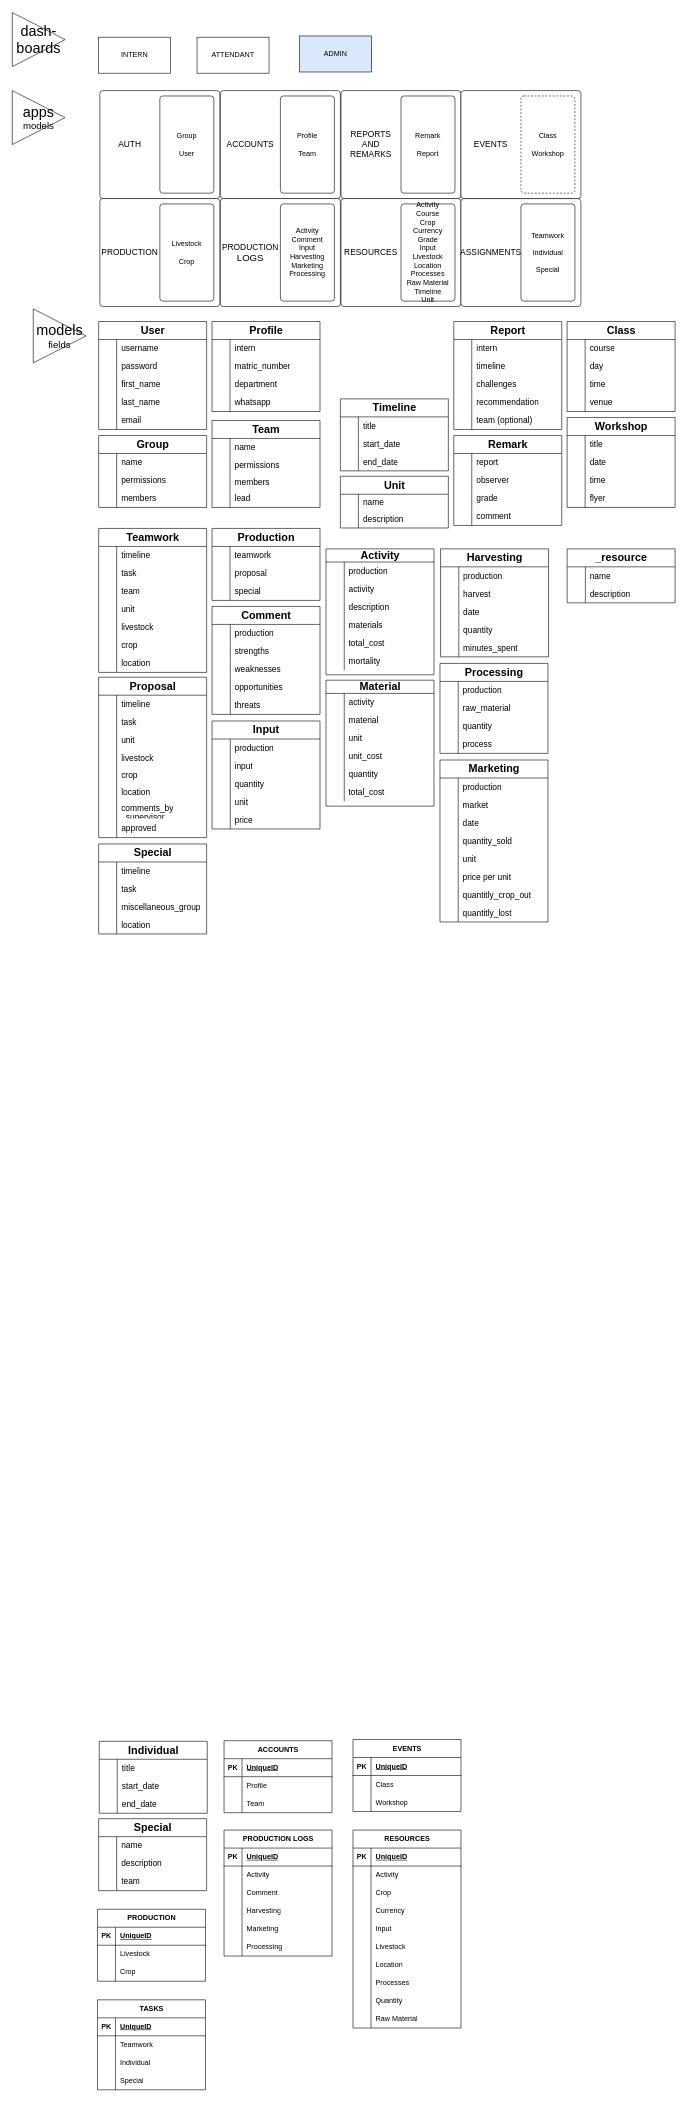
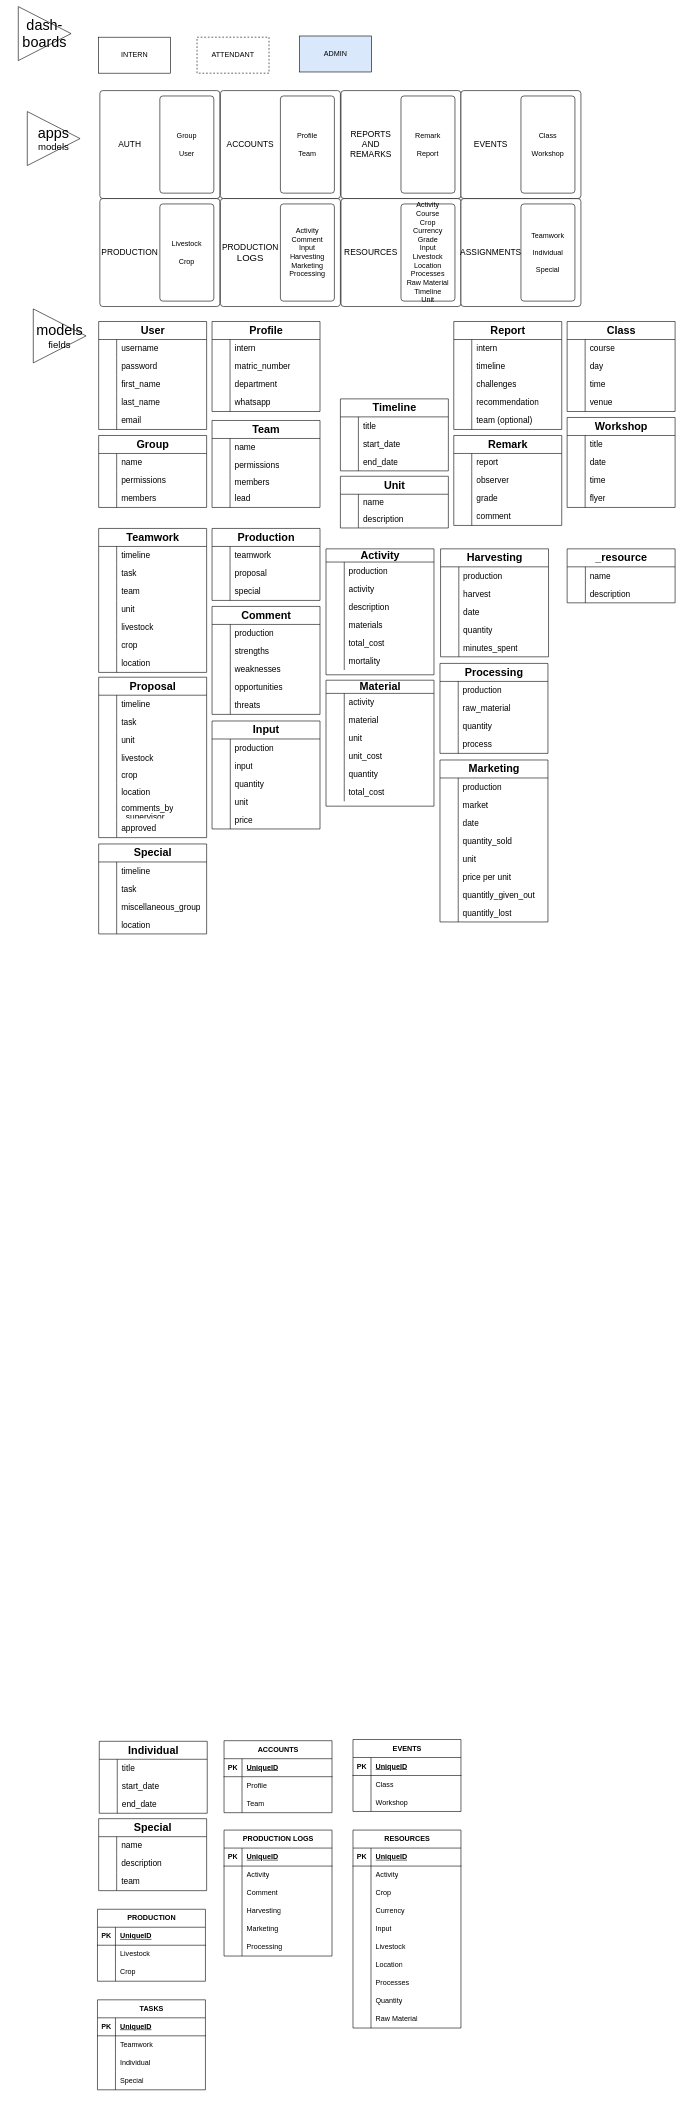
- <mxCell id="444" value="&lt;span style=&quot;font-size: 24px;&quot;&gt;dash-boards&lt;/span&gt;" style="triangle;whiteSpace=wrap;html=1;" vertex="1" parent="1"><mxGeometry x="20" y="20" width="88" height="90" as="geometry" /></mxCell>
+ <mxCell id="444" value="&lt;span style=&quot;font-size: 24px;&quot;&gt;dash-boards&lt;/span&gt;" style="triangle;whiteSpace=wrap;html=1;" vertex="1" parent="1"><mxGeometry x="30" y="10" width="88" height="90" as="geometry" /></mxCell>
- <mxCell id="117" value="ATTENDANT" style="rounded=0;whiteSpace=wrap;html=1;" vertex="1" parent="1"><mxGeometry x="328" y="61" width="120" height="60" as="geometry" /></mxCell>
+ <mxCell id="117" value="ATTENDANT" style="rounded=0;whiteSpace=wrap;html=1;dashed=1;" vertex="1" parent="1"><mxGeometry x="328" y="61" width="120" height="60" as="geometry" /></mxCell>
- <mxCell id="155" value="&lt;font style=&quot;font-size: 24px;&quot;&gt;apps&lt;/font&gt;&lt;div&gt;&lt;font size=&quot;3&quot; style=&quot;&quot;&gt;models&lt;/font&gt;&lt;/div&gt;" style="triangle;whiteSpace=wrap;html=1;" vertex="1" parent="1"><mxGeometry x="20" y="150" width="88" height="90" as="geometry" /></mxCell>
+ <mxCell id="155" value="&lt;font style=&quot;font-size: 24px;&quot;&gt;apps&lt;/font&gt;&lt;div&gt;&lt;font size=&quot;3&quot; style=&quot;&quot;&gt;models&lt;/font&gt;&lt;/div&gt;" style="triangle;whiteSpace=wrap;html=1;" vertex="1" parent="1"><mxGeometry x="45" y="185" width="88" height="90" as="geometry" /></mxCell>
- <mxCell id="158" value="Class&lt;div&gt;&lt;br&gt;&lt;/div&gt;&lt;div&gt;Workshop&lt;/div&gt;" style="rounded=1;absoluteArcSize=1;html=1;arcSize=10;whiteSpace=wrap;points=[];strokeColor=inherit;fillColor=inherit;dashed=1;" vertex="1" parent="156"><mxGeometry x="100.0" y="9" width="90.0" height="162" as="geometry" /></mxCell>
+ <mxCell id="158" value="Class&lt;div&gt;&lt;br&gt;&lt;/div&gt;&lt;div&gt;Workshop&lt;/div&gt;" style="rounded=1;absoluteArcSize=1;html=1;arcSize=10;whiteSpace=wrap;points=[];strokeColor=inherit;fillColor=inherit;" vertex="1" parent="156"><mxGeometry x="100.0" y="9" width="90.0" height="162" as="geometry" /></mxCell>
- <mxCell id="466" value="&lt;font style=&quot;font-size: 14px;&quot;&gt;quantitly_crop_out&lt;/font&gt;" style="shape=partialRectangle;connectable=0;fillColor=none;top=0;left=0;bottom=0;right=0;align=left;spacingLeft=6;overflow=hidden;whiteSpace=wrap;html=1;" vertex="1" parent="464"><mxGeometry x="30.42" width="149.58" height="30" as="geometry"><mxRectangle width="149.58" height="30" as="alternateBounds" /></mxGeometry></mxCell>
+ <mxCell id="466" value="&lt;font style=&quot;font-size: 14px;&quot;&gt;quantitly_given_out&lt;/font&gt;" style="shape=partialRectangle;connectable=0;fillColor=none;top=0;left=0;bottom=0;right=0;align=left;spacingLeft=6;overflow=hidden;whiteSpace=wrap;html=1;" vertex="1" parent="464"><mxGeometry x="30.42" width="149.58" height="30" as="geometry"><mxRectangle width="149.58" height="30" as="alternateBounds" /></mxGeometry></mxCell>
